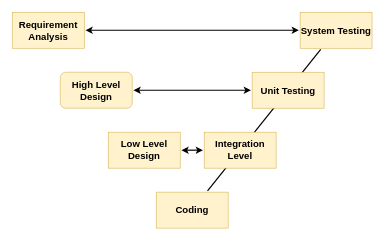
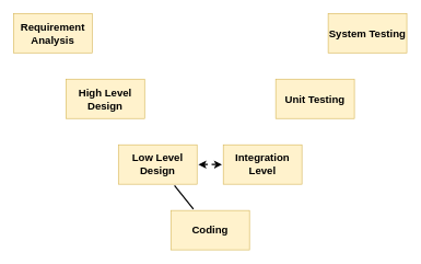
- <mxCell id="7" value="" style="endArrow=classic;startArrow=classic;html=1;rounded=0;fontSize=16;strokeWidth=2;targetPerimeterSpacing=2;sourcePerimeterSpacing=2;" edge="1" parent="1" source="2" target="4"><mxGeometry width="50" height="50" relative="1" as="geometry"><mxPoint x="250" y="300" as="sourcePoint" /><mxPoint x="300" y="250" as="targetPoint" /></mxGeometry></mxCell>
- <mxCell id="9" value="&lt;div style=&quot;font-size: 16px;&quot;&gt;High Level&lt;/div&gt;&lt;div style=&quot;font-size: 16px;&quot;&gt;Design&lt;br style=&quot;font-size: 16px;&quot;&gt;&lt;/div&gt;" style="whiteSpace=wrap;html=1;fillColor=#fff2cc;strokeColor=#d6b656;fontSize=16;fontStyle=1;rounded=1;" vertex="1" parent="1"><mxGeometry x="100" y="120" width="120" height="60" as="geometry" /></mxCell>
+ <mxCell id="9" value="&lt;div style=&quot;font-size: 16px;&quot;&gt;High Level&lt;/div&gt;&lt;div style=&quot;font-size: 16px;&quot;&gt;Design&lt;br style=&quot;font-size: 16px;&quot;&gt;&lt;/div&gt;" style="rounded=0;whiteSpace=wrap;html=1;fillColor=#fff2cc;strokeColor=#d6b656;fontSize=16;fontStyle=1" vertex="1" parent="1"><mxGeometry x="100" y="120" width="120" height="60" as="geometry" /></mxCell>
- <mxCell id="6" value="" style="endArrow=classic;startArrow=classic;html=1;rounded=0;fontSize=16;strokeWidth=2;targetPerimeterSpacing=2;sourcePerimeterSpacing=2;" edge="1" parent="1" source="9" target="11"><mxGeometry width="50" height="50" relative="1" as="geometry"><mxPoint x="250" y="300" as="sourcePoint" /><mxPoint x="300" y="250" as="targetPoint" /></mxGeometry></mxCell>
- <mxCell id="8" value="" style="endArrow=none;html=1;rounded=0;fontSize=16;sourcePerimeterSpacing=2;targetPerimeterSpacing=2;strokeWidth=2;" edge="1" parent="1" source="3" target="4"><mxGeometry width="50" height="50" relative="1" as="geometry"><mxPoint x="250" y="300" as="sourcePoint" /><mxPoint x="300" y="250" as="targetPoint" /></mxGeometry></mxCell>
+ <mxCell id="8" value="" style="endArrow=none;html=1;rounded=0;fontSize=16;sourcePerimeterSpacing=2;targetPerimeterSpacing=2;strokeWidth=2;" edge="1" parent="1" source="3" target="10"><mxGeometry width="50" height="50" relative="1" as="geometry"><mxPoint x="250" y="300" as="sourcePoint" /><mxPoint x="300" y="250" as="targetPoint" /></mxGeometry></mxCell>
- <mxCell id="5" value="" style="endArrow=classic;startArrow=classic;html=1;rounded=0;fontSize=16;strokeWidth=2;targetPerimeterSpacing=2;sourcePerimeterSpacing=2;" edge="1" parent="1" source="10" target="12"><mxGeometry width="50" height="50" relative="1" as="geometry"><mxPoint x="250" y="300" as="sourcePoint" /><mxPoint x="300" y="250" as="targetPoint" /></mxGeometry></mxCell>
+ <mxCell id="5" value="" style="endArrow=classic;startArrow=classic;html=1;rounded=0;fontSize=16;strokeWidth=2;targetPerimeterSpacing=2;sourcePerimeterSpacing=2;dashed=1;" edge="1" parent="1" source="10" target="12"><mxGeometry width="50" height="50" relative="1" as="geometry"><mxPoint x="250" y="300" as="sourcePoint" /><mxPoint x="300" y="250" as="targetPoint" /></mxGeometry></mxCell>
